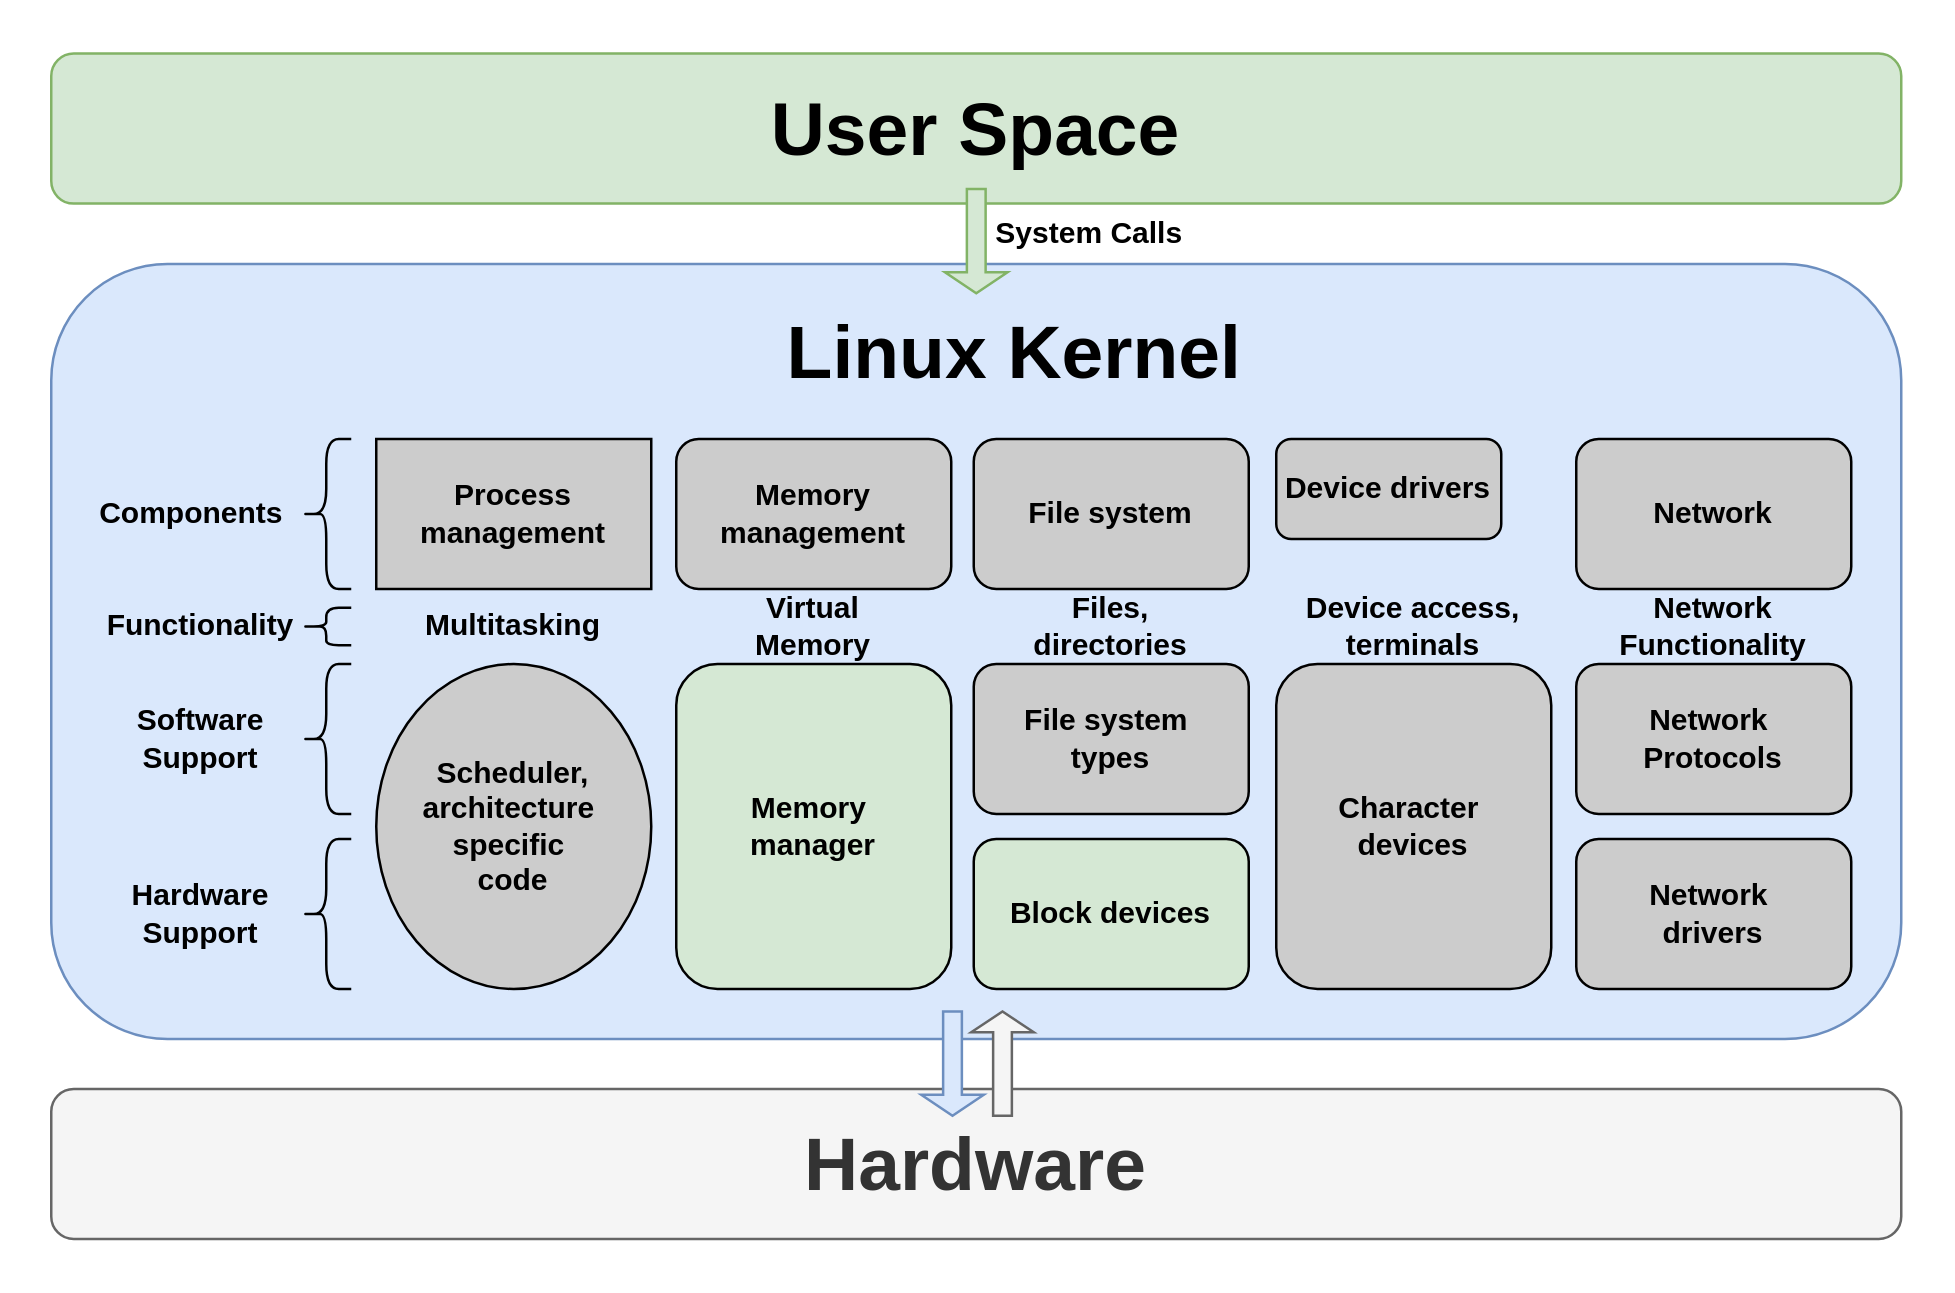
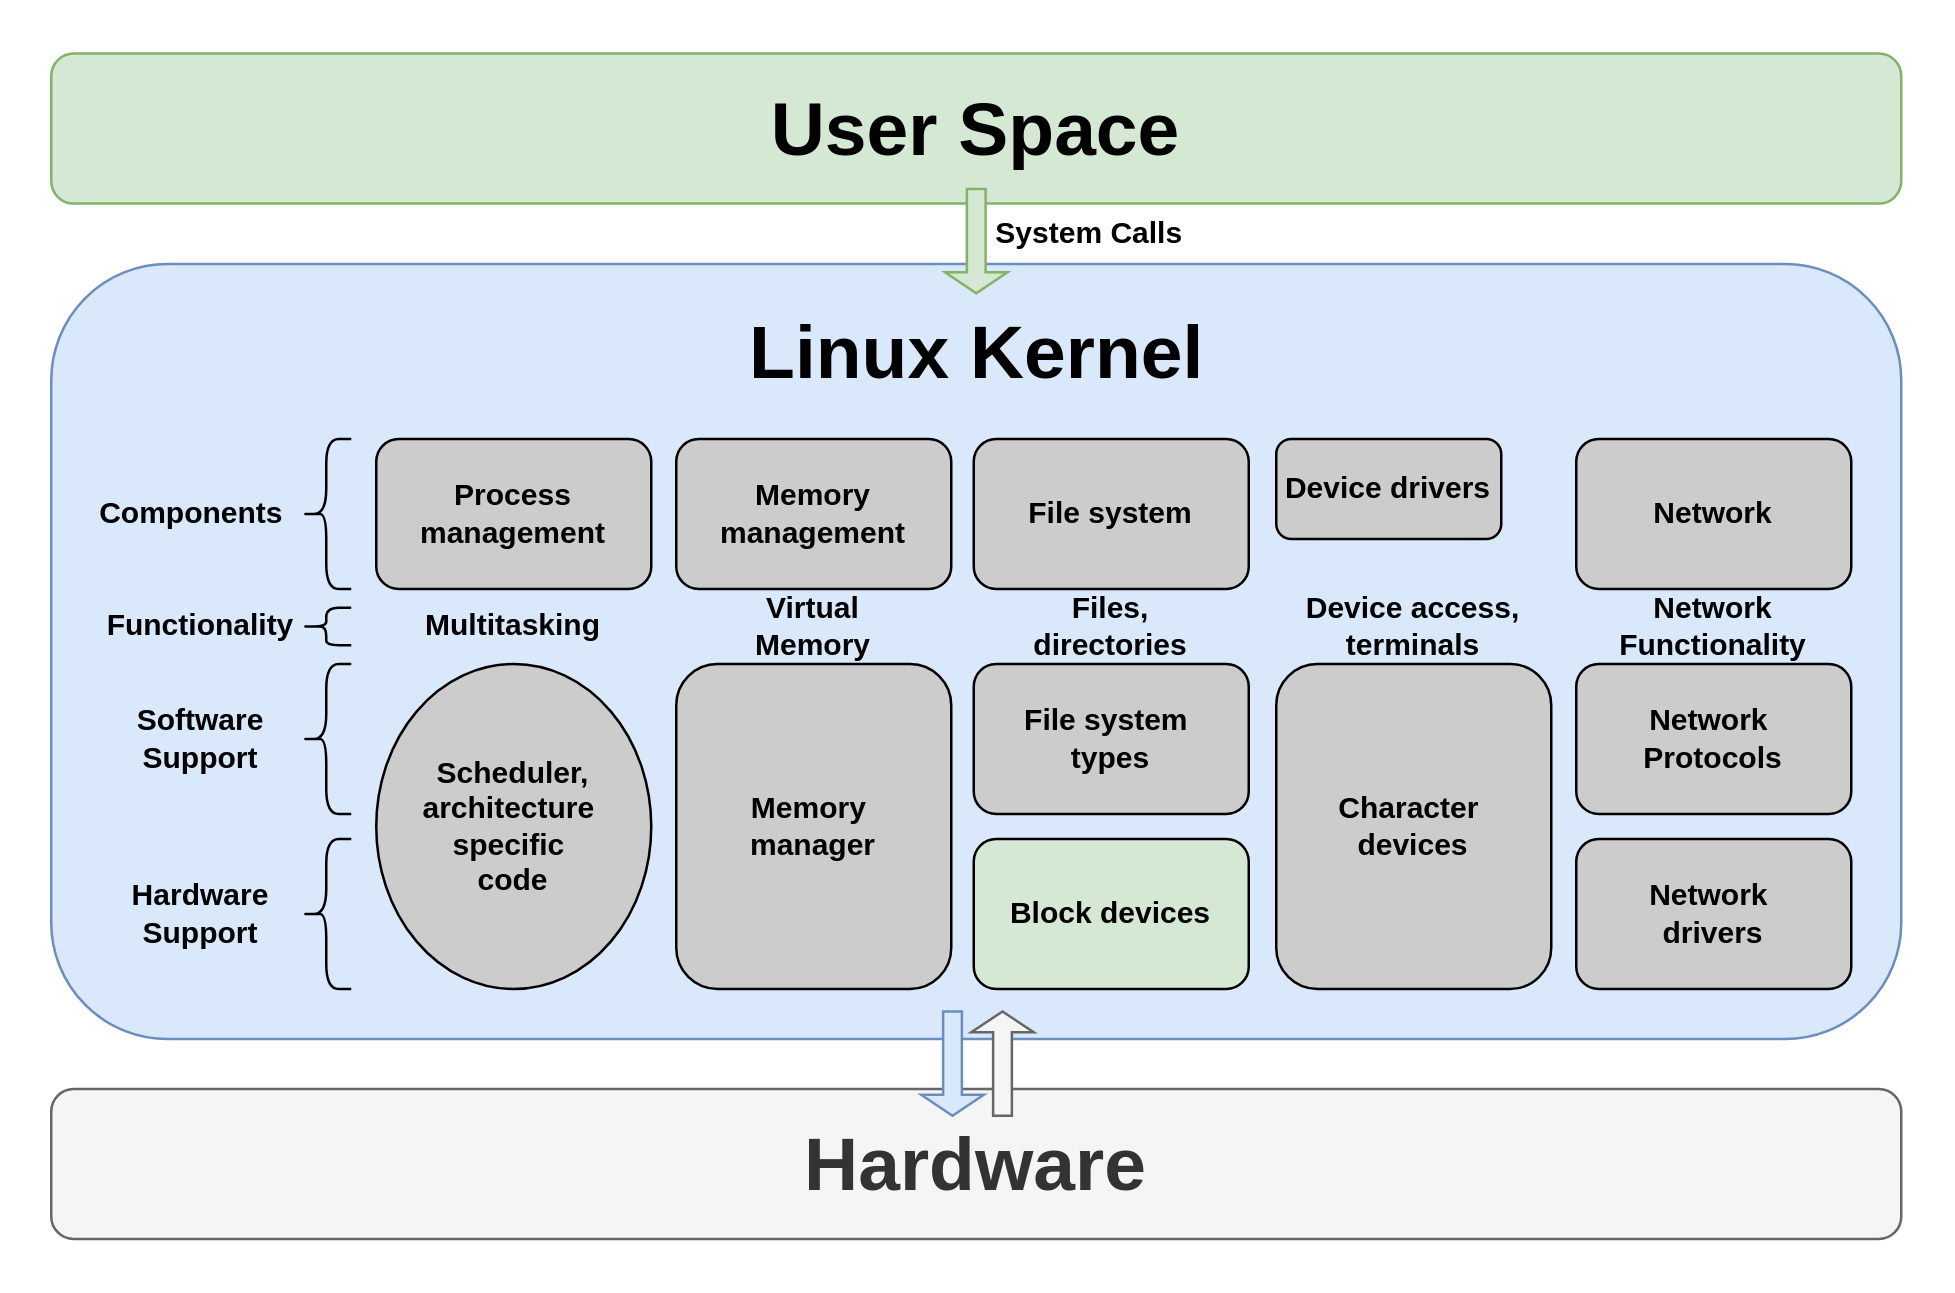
- <mxCell id="28" value="&lt;font style=&quot;font-size: 30px;&quot;&gt;&lt;b&gt;Linux Kernel&lt;/b&gt;&lt;/font&gt;" style="text;html=1;align=center;verticalAlign=middle;whiteSpace=wrap;rounded=0;" vertex="1" parent="1"><mxGeometry x="307.5" y="125" width="195" height="30" as="geometry" /></mxCell>
+ <mxCell id="28" value="&lt;font style=&quot;font-size: 30px;&quot;&gt;&lt;b&gt;Linux Kernel&lt;/b&gt;&lt;/font&gt;" style="text;html=1;align=center;verticalAlign=middle;whiteSpace=wrap;rounded=0;" vertex="1" parent="1"><mxGeometry x="292.5" y="125" width="195" height="30" as="geometry" /></mxCell>
- <mxCell id="3" value="&lt;b&gt;Process management&lt;/b&gt;" style="whiteSpace=wrap;html=1;fillColor=#CCCCCC;rounded=0;" vertex="1" parent="1"><mxGeometry x="150" y="175" width="110" height="60" as="geometry" /></mxCell>
+ <mxCell id="3" value="&lt;b&gt;Process management&lt;/b&gt;" style="rounded=1;whiteSpace=wrap;html=1;fillColor=#CCCCCC;" vertex="1" parent="1"><mxGeometry x="150" y="175" width="110" height="60" as="geometry" /></mxCell>
- <mxCell id="9" value="&lt;b&gt;Memory&amp;nbsp;&lt;/b&gt;&lt;div&gt;&lt;b&gt;manager&lt;/b&gt;&lt;/div&gt;" style="rounded=1;whiteSpace=wrap;html=1;fillColor=#d5e8d4;" vertex="1" parent="1"><mxGeometry x="270" y="265" width="110" height="130" as="geometry" /></mxCell>
+ <mxCell id="9" value="&lt;b&gt;Memory&amp;nbsp;&lt;/b&gt;&lt;div&gt;&lt;b&gt;manager&lt;/b&gt;&lt;/div&gt;" style="rounded=1;whiteSpace=wrap;html=1;fillColor=#CCCCCC;" vertex="1" parent="1"><mxGeometry x="270" y="265" width="110" height="130" as="geometry" /></mxCell>
